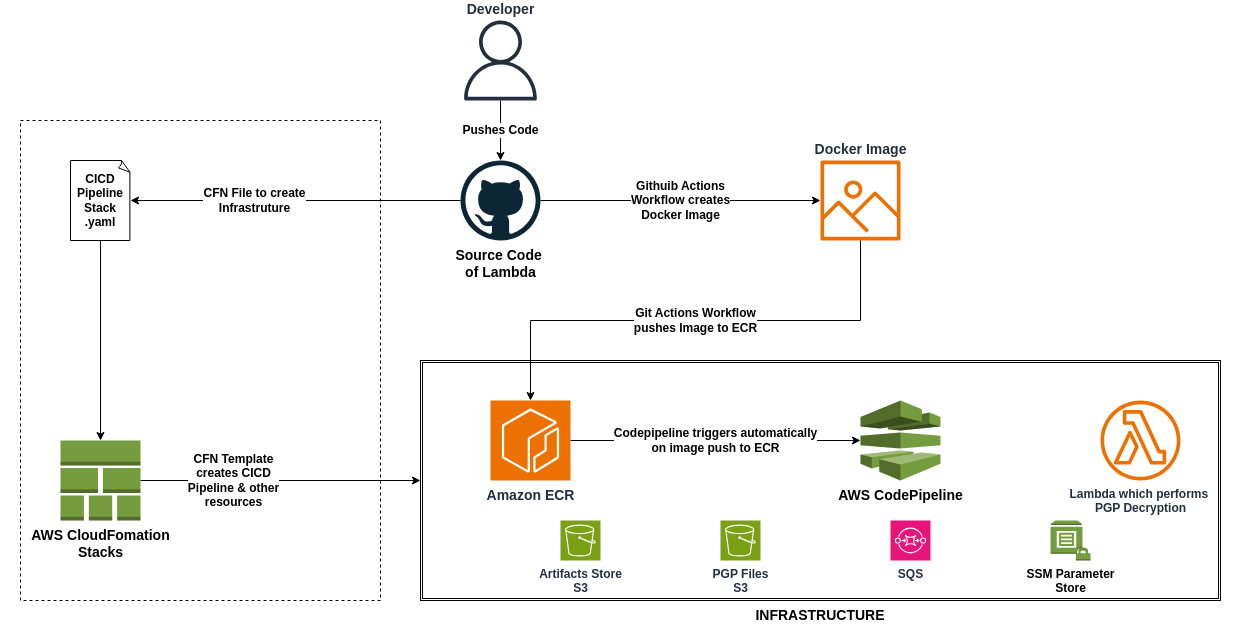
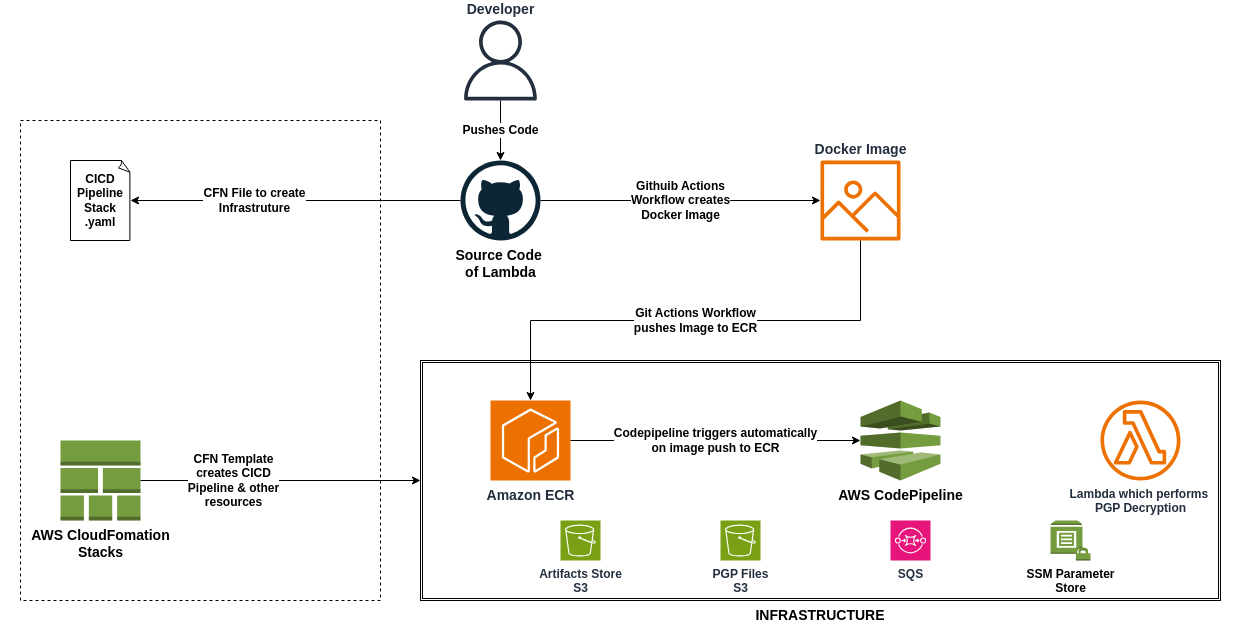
- <mxCell id="10" value="" style="edgeStyle=orthogonalEdgeStyle;rounded=0;orthogonalLoop=1;jettySize=auto;html=1;" edge="1" parent="1" source="9" target="8"><mxGeometry relative="1" as="geometry"><mxPoint as="offset" /></mxGeometry></mxCell>
